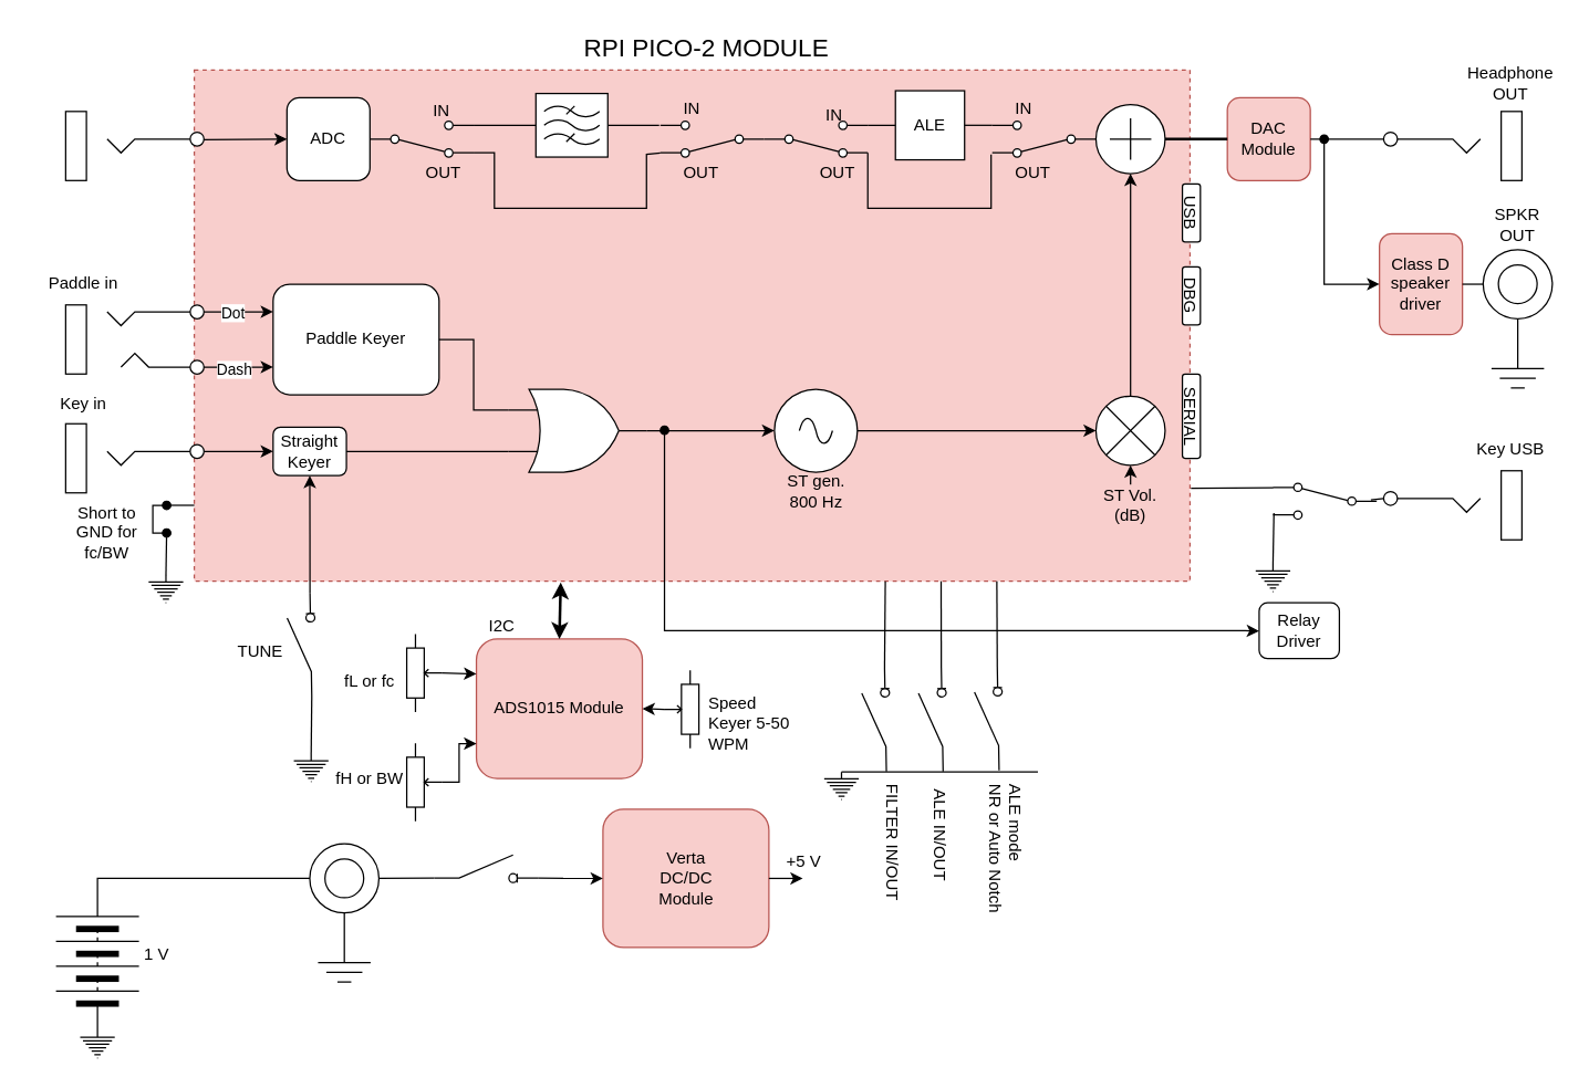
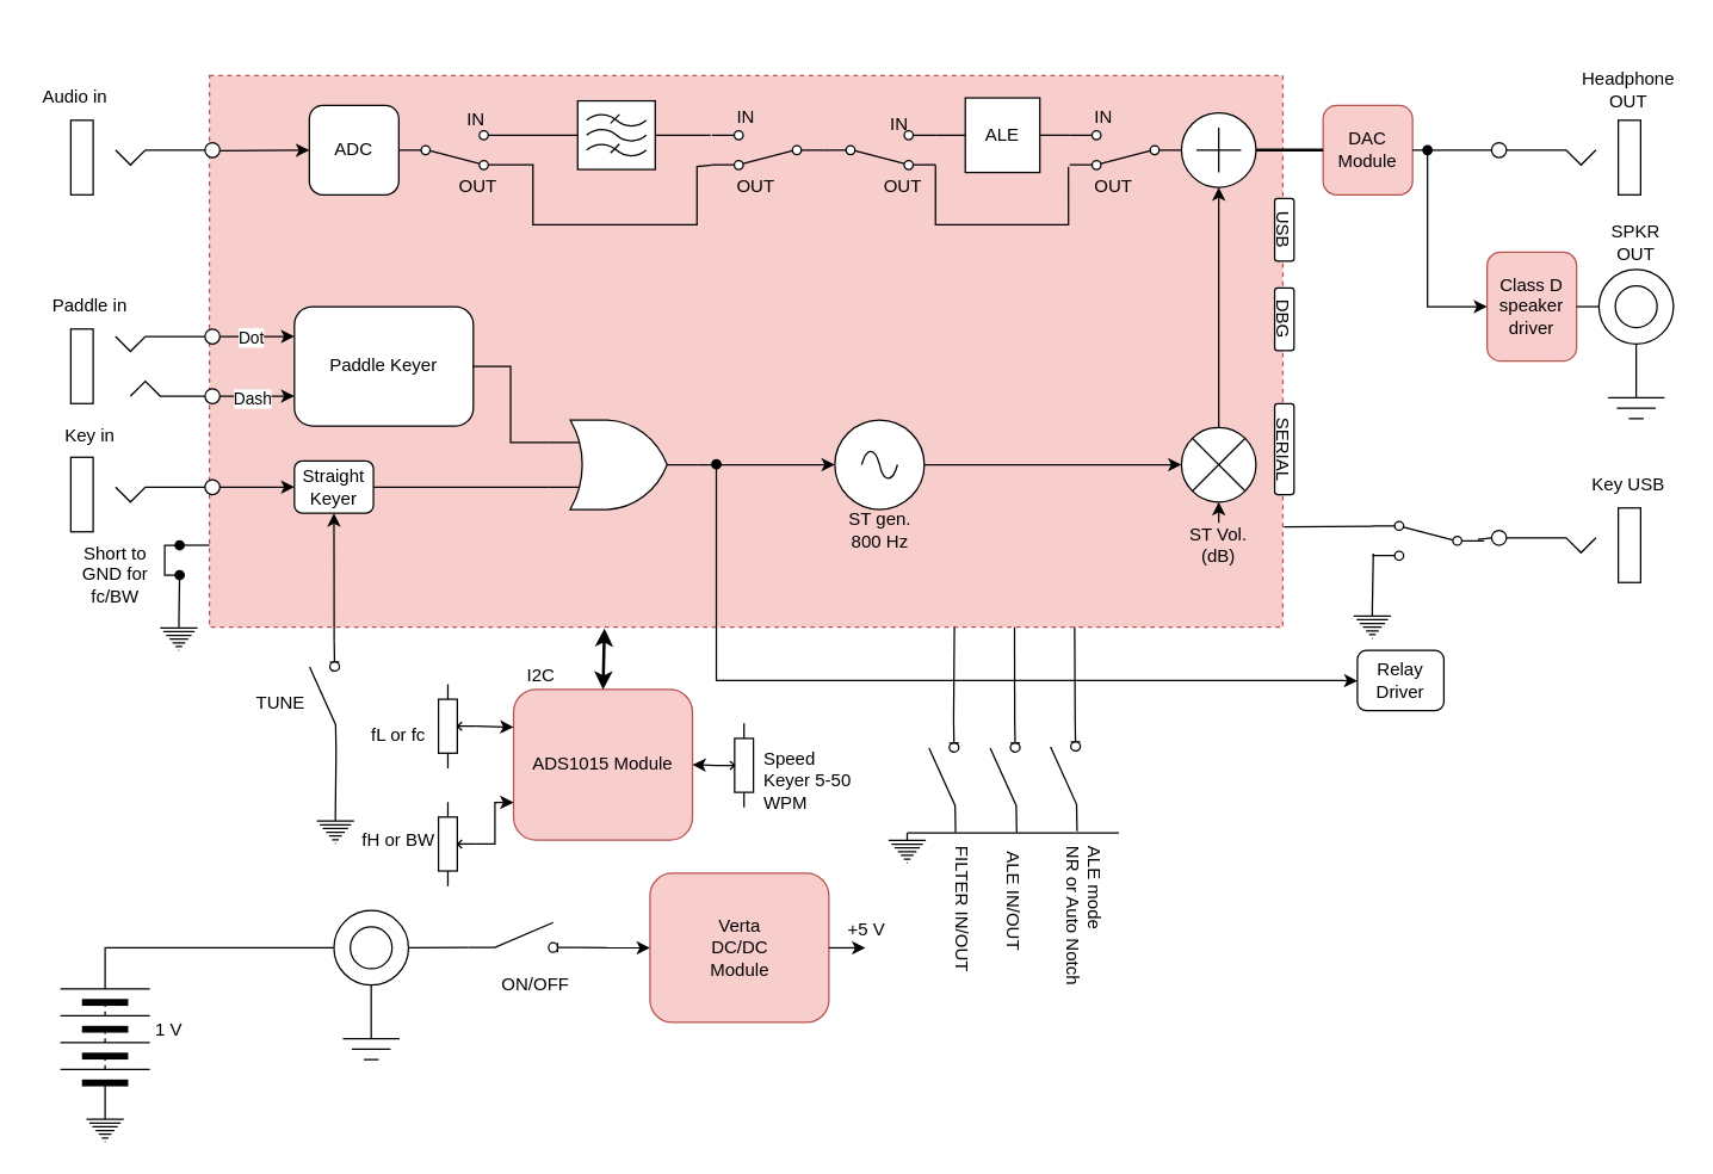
- <mxCell id="110" value="RPI PICO-2 MODULE" style="text;html=1;align=center;verticalAlign=middle;whiteSpace=wrap;rounded=0;fontSize=18;" vertex="1" parent="1"><mxGeometry x="408.5" y="20" width="202.5" height="30" as="geometry" /></mxCell>
+ <mxCell id="51" value="Audio in" style="text;html=1;align=center;verticalAlign=middle;whiteSpace=wrap;rounded=0;" vertex="1" parent="1"><mxGeometry x="20" y="50" width="60" height="30" as="geometry" /></mxCell>
+ <mxCell id="107" value="ON/OFF" style="text;html=1;align=center;verticalAlign=middle;whiteSpace=wrap;rounded=0;" vertex="1" parent="1"><mxGeometry x="328.5" y="645" width="60" height="30" as="geometry" /></mxCell>
